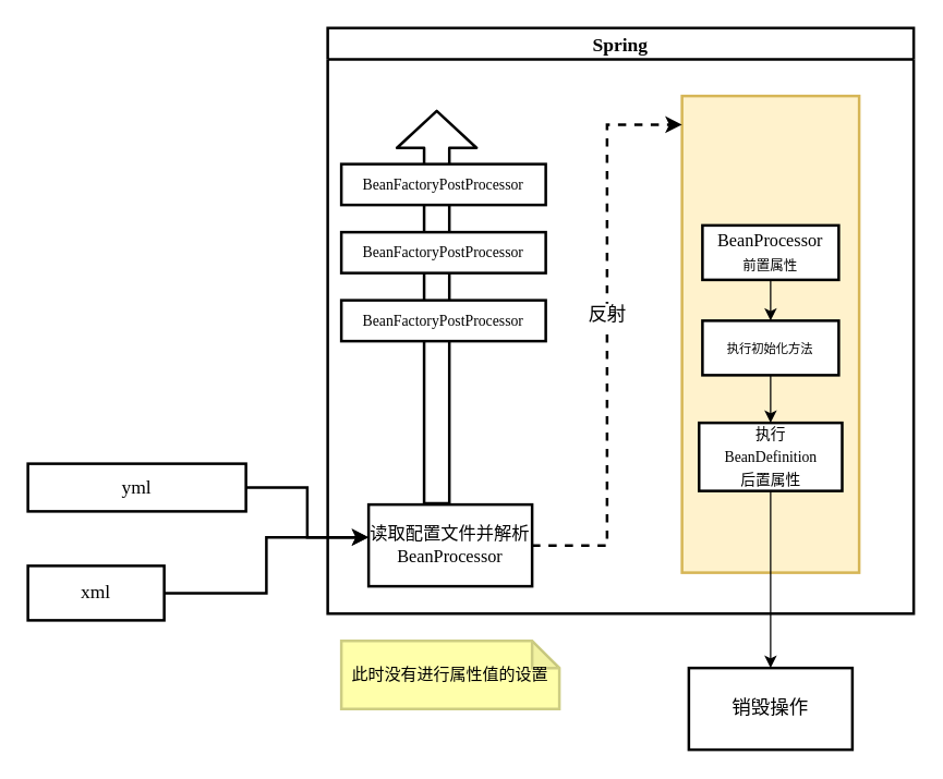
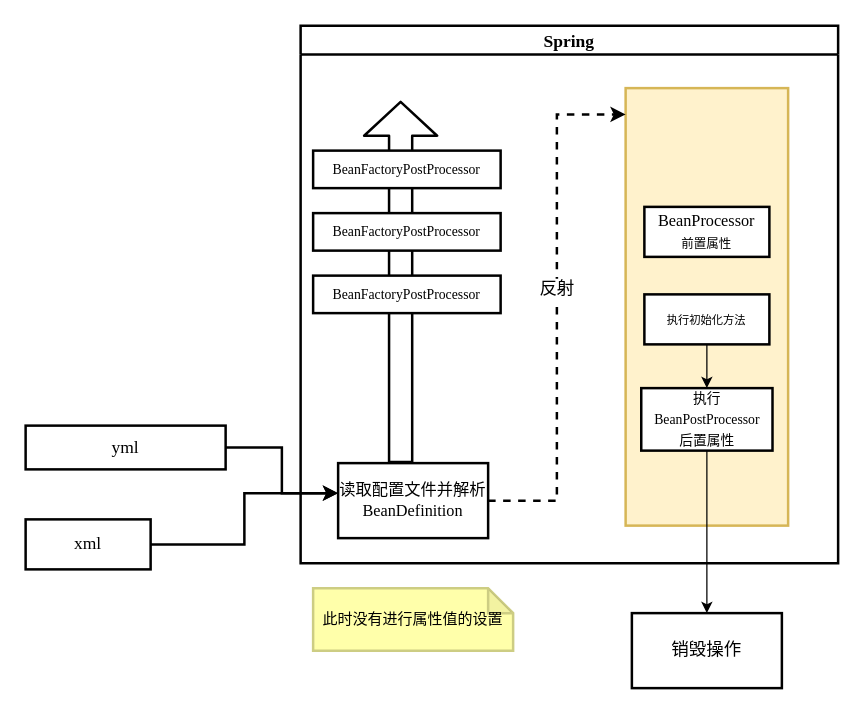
- <mxCell id="13" value="" style="edgeStyle=orthogonalEdgeStyle;rounded=0;orthogonalLoop=1;jettySize=auto;html=1;" parent="2" source="11" target="12" edge="1"><mxGeometry relative="1" as="geometry" /></mxCell>
- <mxCell id="14" value="&lt;font style=&quot;font-size: 11px&quot;&gt;执行&lt;br&gt;BeanDefinition&lt;br&gt;后置属性&lt;br&gt;&lt;/font&gt;" style="rounded=0;whiteSpace=wrap;html=1;fontFamily=微软雅黑;fontSize=14;strokeWidth=2;" parent="2" vertex="1"><mxGeometry x="272.5" y="290" width="105" height="50" as="geometry" /></mxCell>
+ <mxCell id="14" value="&lt;font style=&quot;font-size: 11px&quot;&gt;执行&lt;br&gt;BeanPostProcessor&lt;br&gt;后置属性&lt;br&gt;&lt;/font&gt;" style="rounded=0;whiteSpace=wrap;html=1;fontFamily=微软雅黑;fontSize=14;strokeWidth=2;" parent="2" vertex="1"><mxGeometry x="272.5" y="290" width="105" height="50" as="geometry" /></mxCell>
- <mxCell id="6" value="&lt;font style=&quot;font-size: 13px&quot;&gt;读取配置文件并解析&lt;br&gt;BeanProcessor&lt;/font&gt;" style="rounded=0;whiteSpace=wrap;html=1;fontFamily=微软雅黑;fontSize=14;strokeWidth=2;" parent="2" vertex="1"><mxGeometry x="30" y="350" width="120" height="60" as="geometry" /></mxCell>
+ <mxCell id="6" value="&lt;font style=&quot;font-size: 13px&quot;&gt;读取配置文件并解析&lt;br&gt;BeanDefinition&lt;/font&gt;" style="rounded=0;whiteSpace=wrap;html=1;fontFamily=微软雅黑;fontSize=14;strokeWidth=2;" parent="2" vertex="1"><mxGeometry x="30" y="350" width="120" height="60" as="geometry" /></mxCell>
